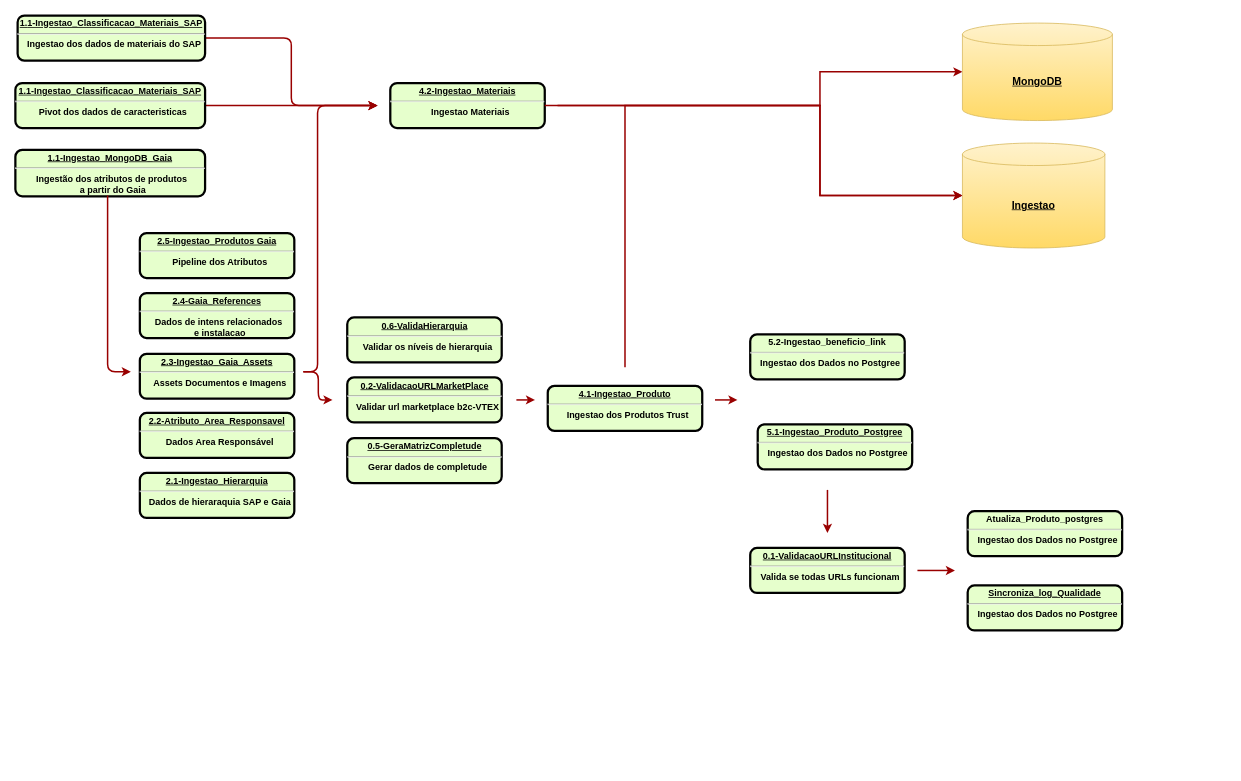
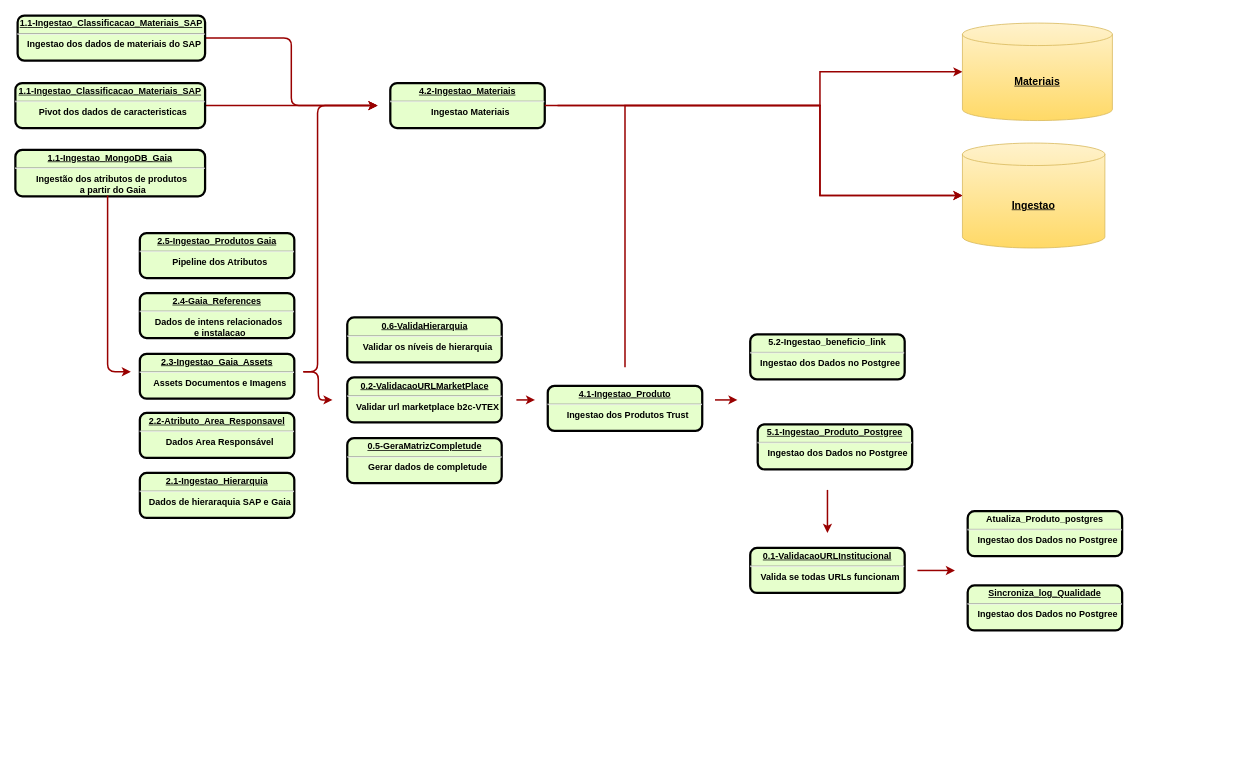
- <mxCell id="47" value="&lt;font style=&quot;font-size: 14px;&quot;&gt;&lt;b&gt;&lt;u&gt;MongoDB&lt;/u&gt;&lt;/b&gt;&lt;/font&gt;" style="shape=cylinder3;whiteSpace=wrap;html=1;boundedLbl=1;backgroundOutline=1;size=15;fillColor=#fff2cc;strokeColor=#d6b656;gradientColor=#ffd966;" vertex="1" parent="46"><mxGeometry width="200" height="130" as="geometry" /></mxCell>
+ <mxCell id="47" value="&lt;font style=&quot;font-size: 14px;&quot;&gt;&lt;b&gt;&lt;u&gt;Materiais&lt;/u&gt;&lt;/b&gt;&lt;/font&gt;" style="shape=cylinder3;whiteSpace=wrap;html=1;boundedLbl=1;backgroundOutline=1;size=15;fillColor=#fff2cc;strokeColor=#d6b656;gradientColor=#ffd966;" vertex="1" parent="46"><mxGeometry width="200" height="130" as="geometry" /></mxCell>
